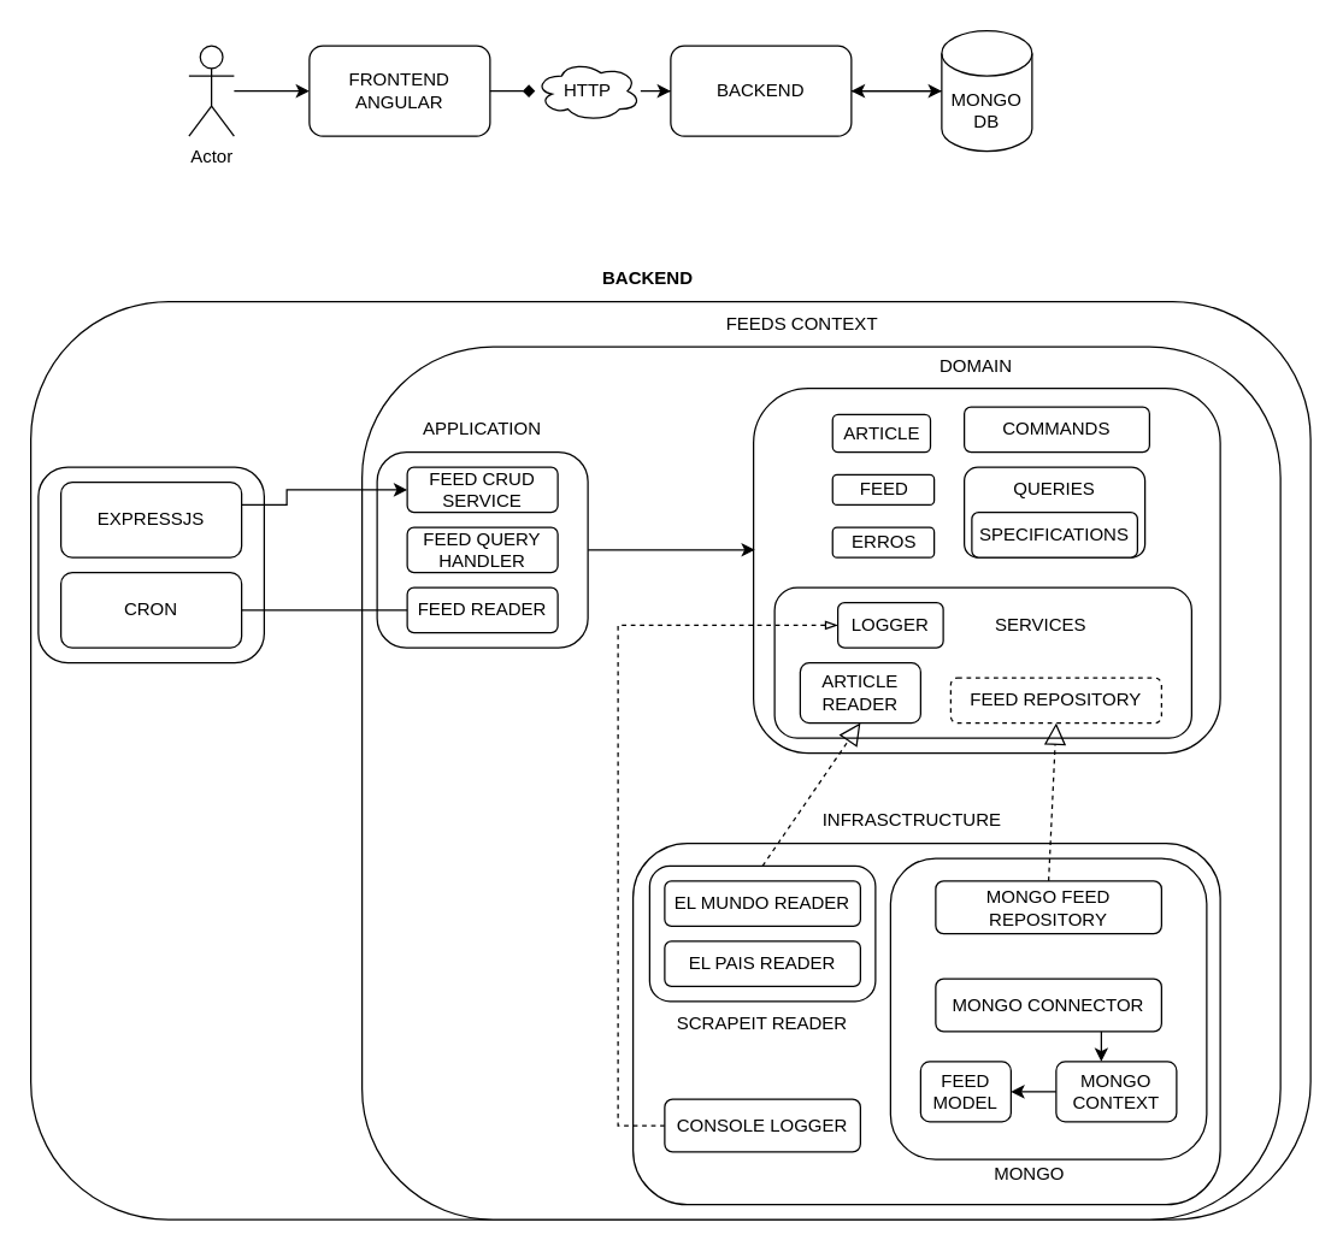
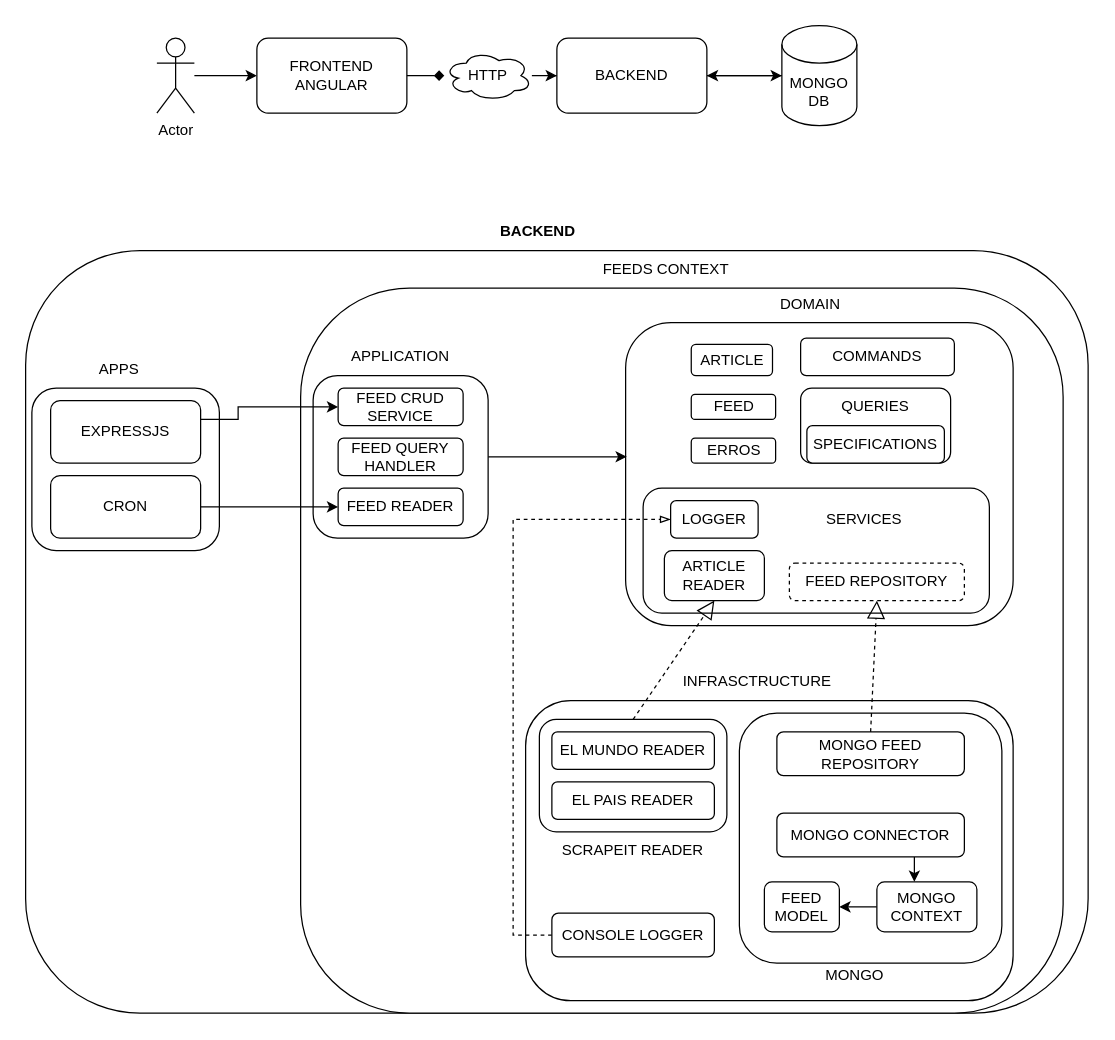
+ <mxCell id="22" value="APPS" style="text;html=1;strokeColor=none;fillColor=none;align=center;verticalAlign=middle;whiteSpace=wrap;rounded=0;" vertex="1" parent="1"><mxGeometry x="65" y="280" width="60" height="30" as="geometry" /></mxCell>
- <mxCell id="25" style="edgeStyle=orthogonalEdgeStyle;rounded=0;orthogonalLoop=1;jettySize=auto;html=1;endArrow=none;" edge="1" parent="1" source="26" target="29"><mxGeometry relative="1" as="geometry" /></mxCell>
+ <mxCell id="25" style="edgeStyle=orthogonalEdgeStyle;rounded=0;orthogonalLoop=1;jettySize=auto;html=1;" edge="1" parent="1" source="26" target="29"><mxGeometry relative="1" as="geometry" /></mxCell>
- <mxCell id="50" value="LOGGER" style="rounded=1;whiteSpace=wrap;html=1;" vertex="1" parent="1"><mxGeometry x="556" y="400" width="70" height="30" as="geometry" /></mxCell>
+ <mxCell id="50" value="LOGGER" style="rounded=1;whiteSpace=wrap;html=1;" vertex="1" parent="1"><mxGeometry x="536" y="400" width="70" height="30" as="geometry" /></mxCell>
